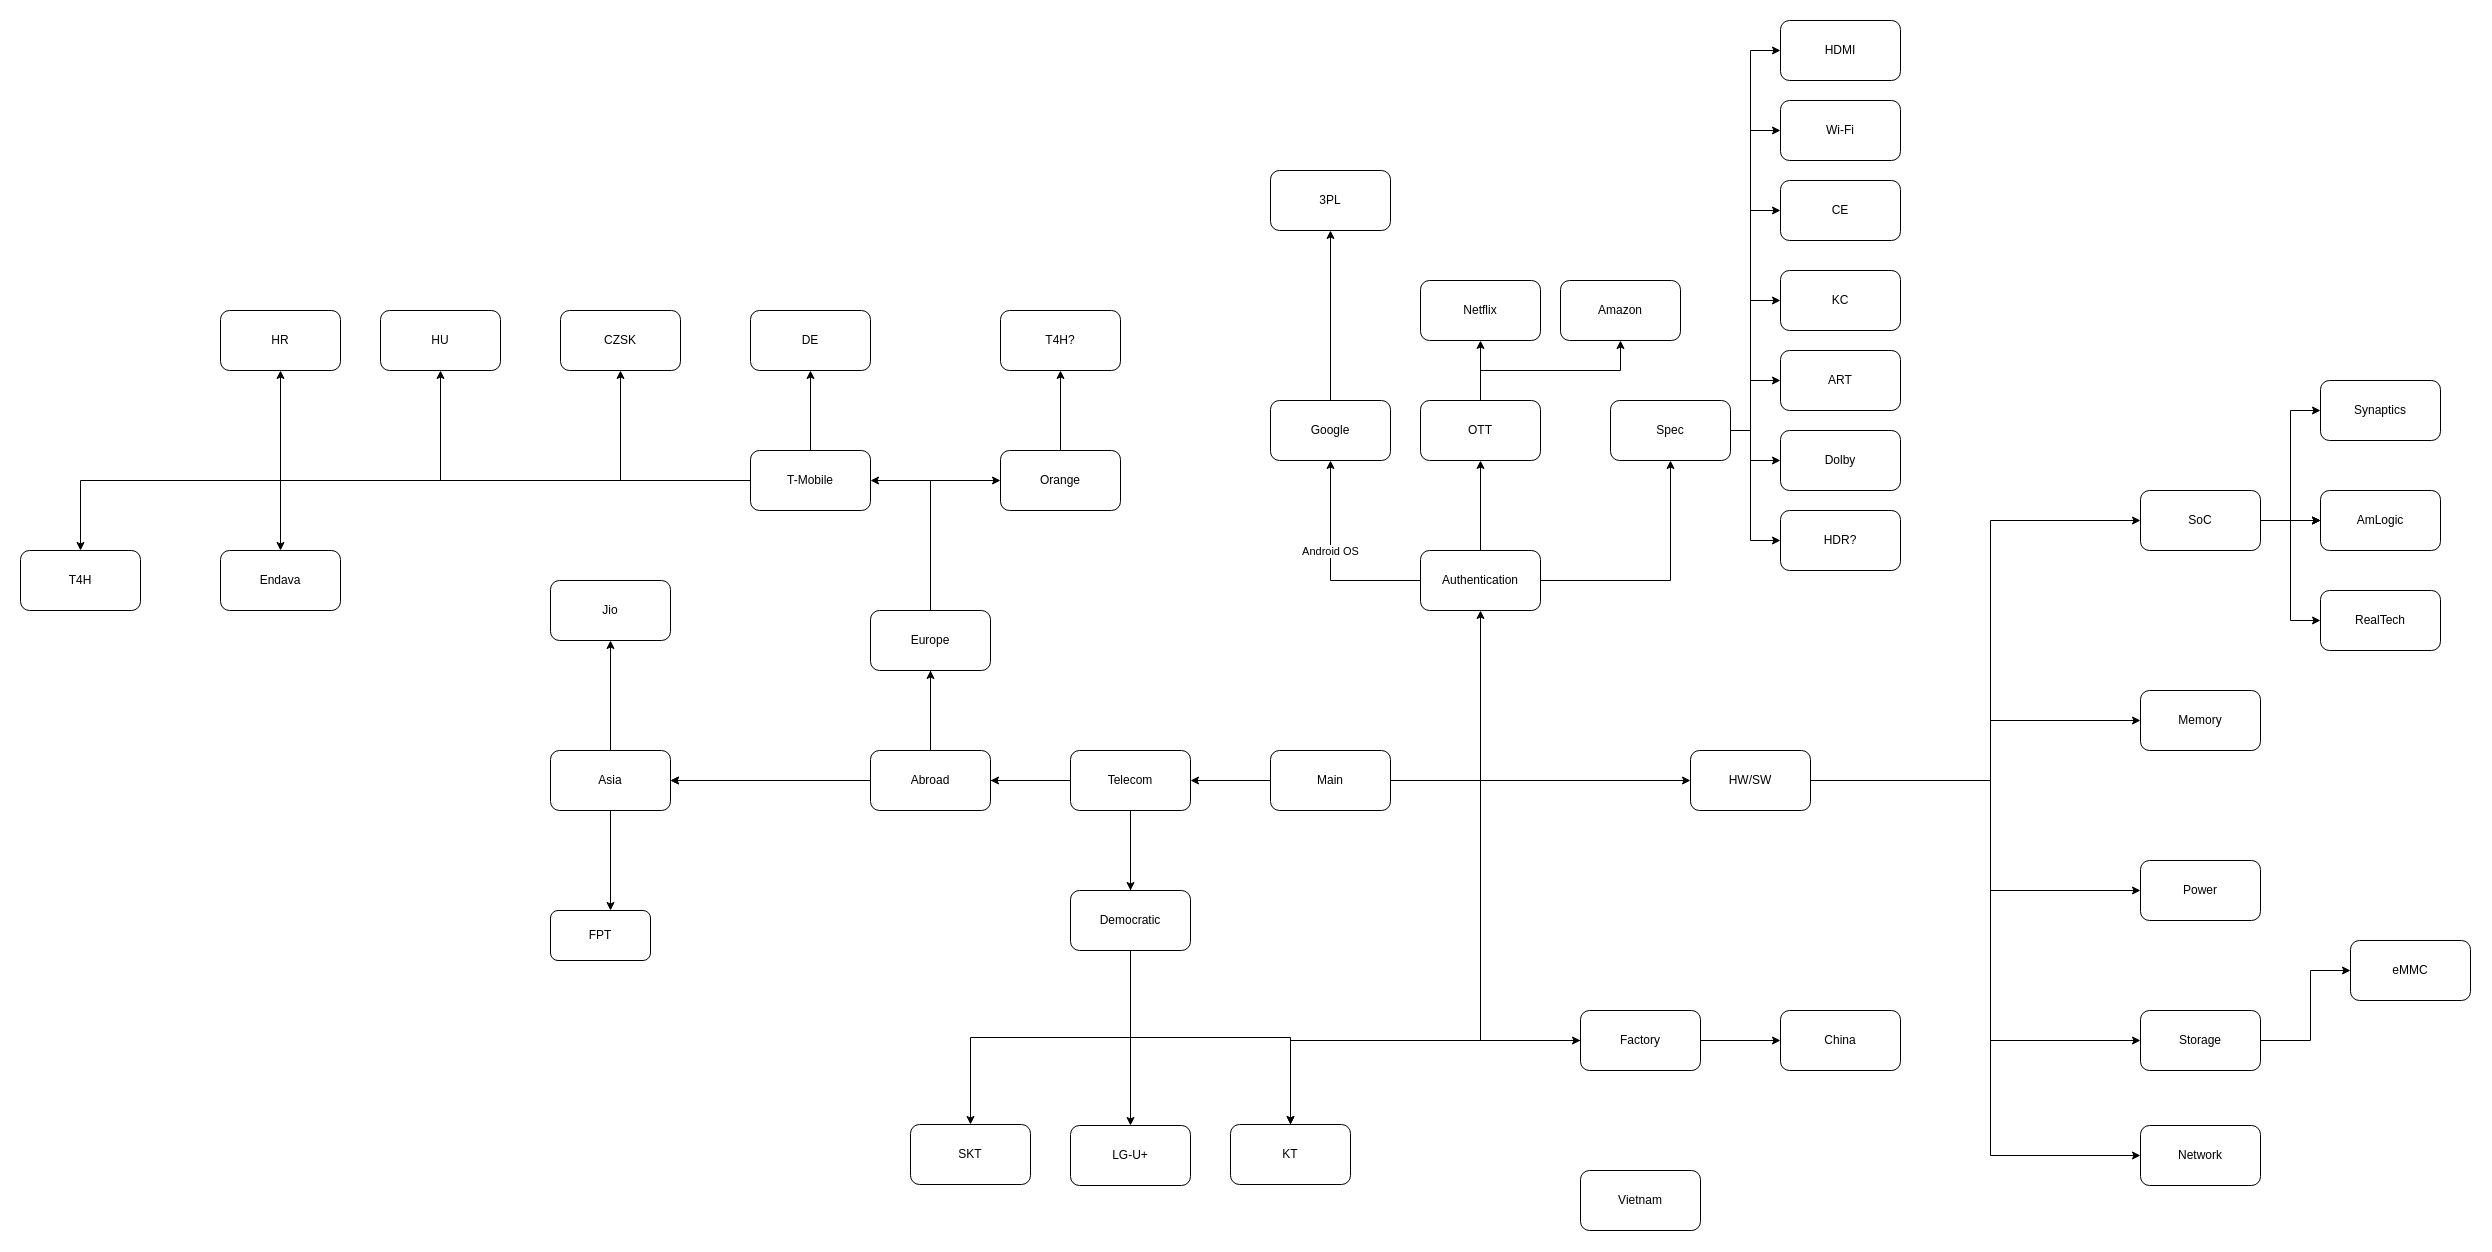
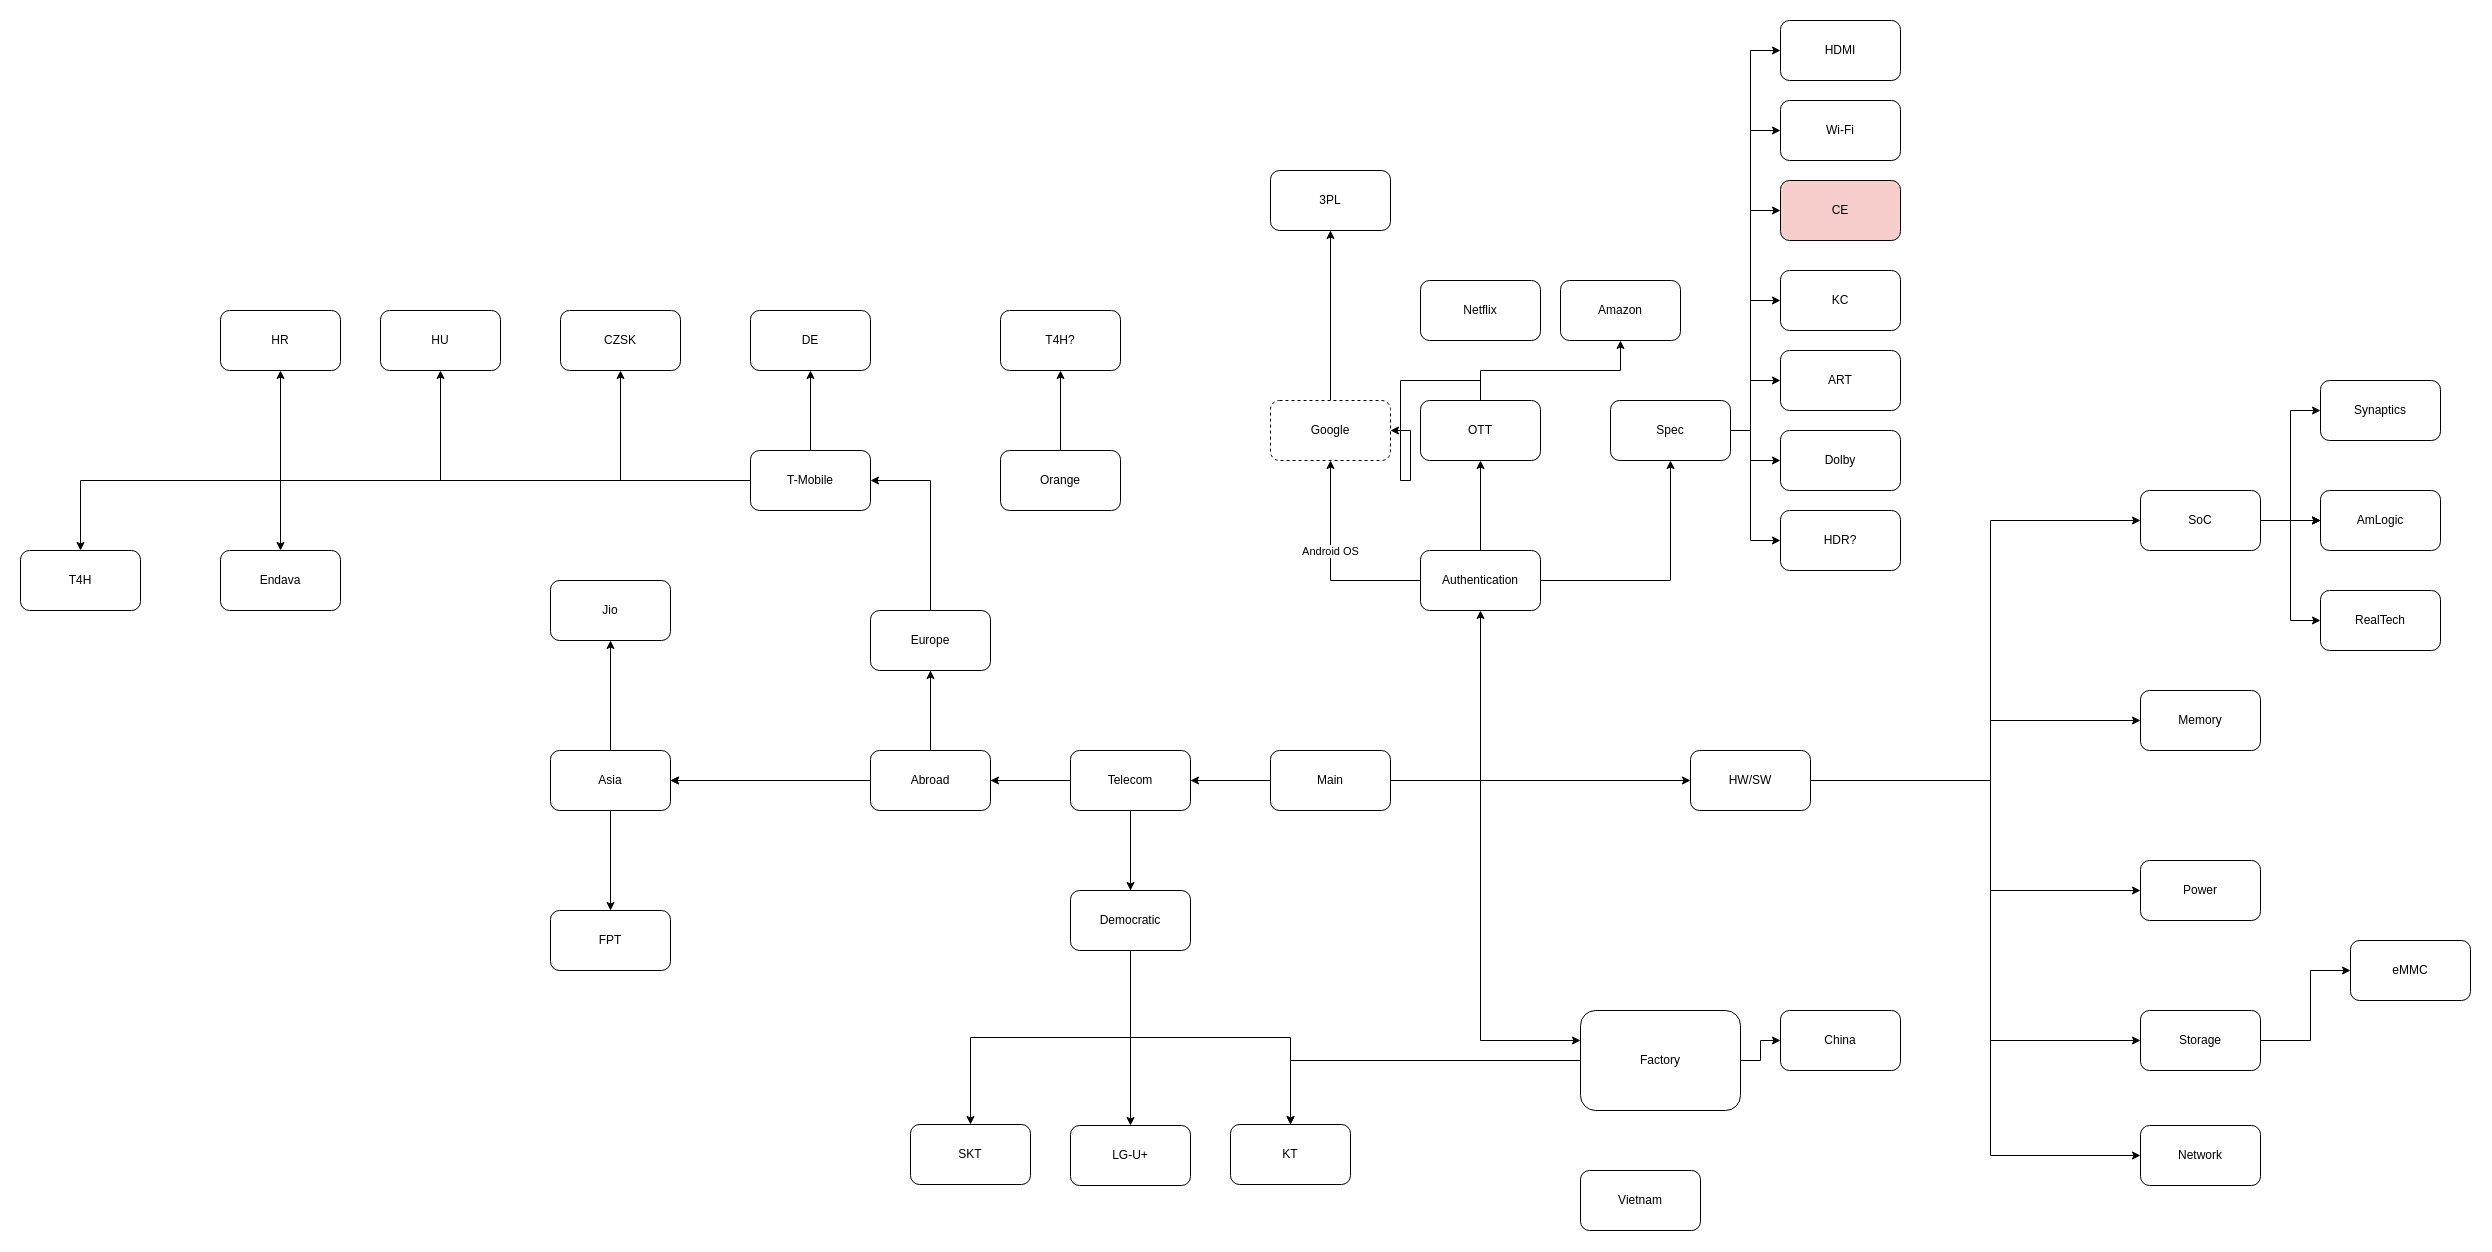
- <mxCell id="83" value="CE" style="rounded=1;whiteSpace=wrap;html=1;" vertex="1" parent="1"><mxGeometry x="1780" y="180" width="120" height="60" as="geometry" /></mxCell>
+ <mxCell id="83" value="CE" style="rounded=1;whiteSpace=wrap;html=1;fillColor=#f8cecc;" vertex="1" parent="1"><mxGeometry x="1780" y="180" width="120" height="60" as="geometry" /></mxCell>
- <mxCell id="21" value="" style="edgeStyle=orthogonalEdgeStyle;rounded=0;orthogonalLoop=1;jettySize=auto;html=1;exitX=0.5;exitY=0;exitDx=0;exitDy=0;" edge="1" parent="1" source="66" target="30"><mxGeometry relative="1" as="geometry" /></mxCell>
+ <mxCell id="21" value="" style="edgeStyle=orthogonalEdgeStyle;rounded=0;orthogonalLoop=1;jettySize=auto;html=1;exitX=0.5;exitY=0;exitDx=0;exitDy=0;" edge="1" parent="1" source="66" target="11"><mxGeometry relative="1" as="geometry" /></mxCell>
- <mxCell id="11" value="Google" style="rounded=1;whiteSpace=wrap;html=1;" vertex="1" parent="1"><mxGeometry x="1270" y="400" width="120" height="60" as="geometry" /></mxCell>
+ <mxCell id="11" value="Google" style="rounded=1;whiteSpace=wrap;html=1;dashed=1;" vertex="1" parent="1"><mxGeometry x="1270" y="400" width="120" height="60" as="geometry" /></mxCell>
- <mxCell id="32" value="" style="edgeStyle=orthogonalEdgeStyle;rounded=0;orthogonalLoop=1;jettySize=auto;html=1;" edge="1" parent="1" source="40" target="49"><mxGeometry relative="1" as="geometry"><Array as="points"><mxPoint x="930" y="780" /></Array></mxGeometry></mxCell>
- <mxCell id="54" value="FPT" style="rounded=1;whiteSpace=wrap;html=1;" vertex="1" parent="1"><mxGeometry x="550" y="910" width="100" height="50" as="geometry" /></mxCell>
+ <mxCell id="54" value="FPT" style="rounded=1;whiteSpace=wrap;html=1;" vertex="1" parent="1"><mxGeometry x="550" y="910" width="120" height="60" as="geometry" /></mxCell>
- <mxCell id="14" value="Factory" style="rounded=1;whiteSpace=wrap;html=1;" vertex="1" parent="1"><mxGeometry x="1580" y="1010" width="120" height="60" as="geometry" /></mxCell>
+ <mxCell id="14" value="Factory" style="rounded=1;whiteSpace=wrap;html=1;" vertex="1" parent="1"><mxGeometry x="1580" y="1010" width="160" height="100" as="geometry" /></mxCell>
